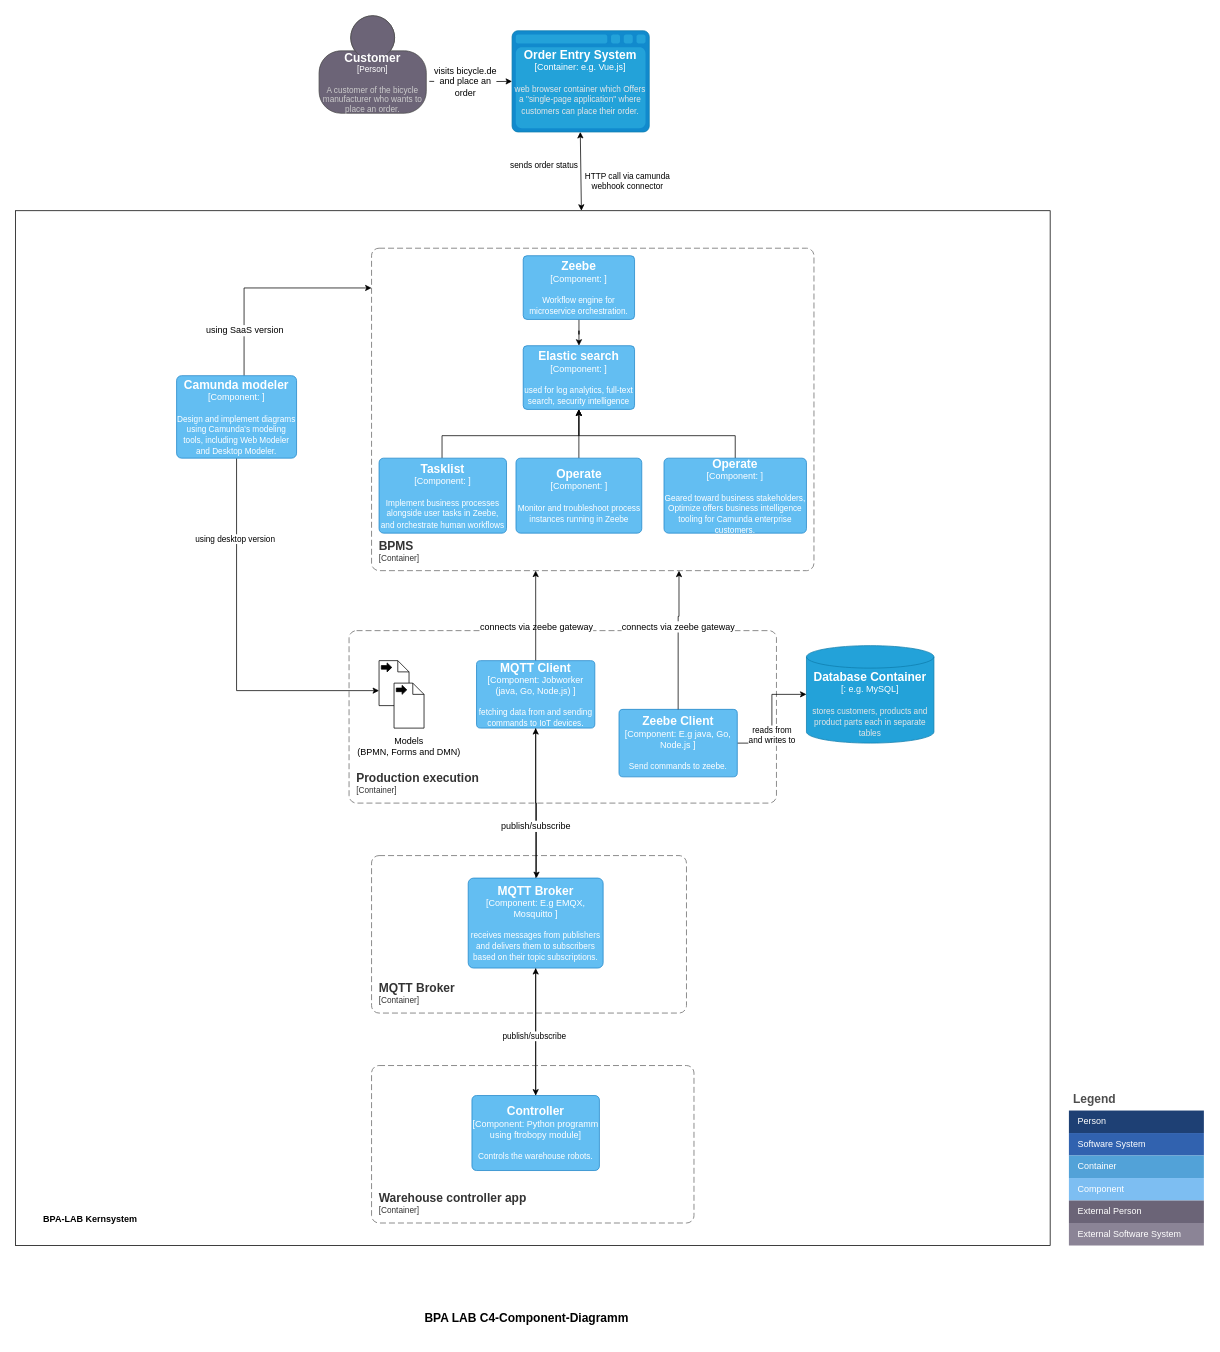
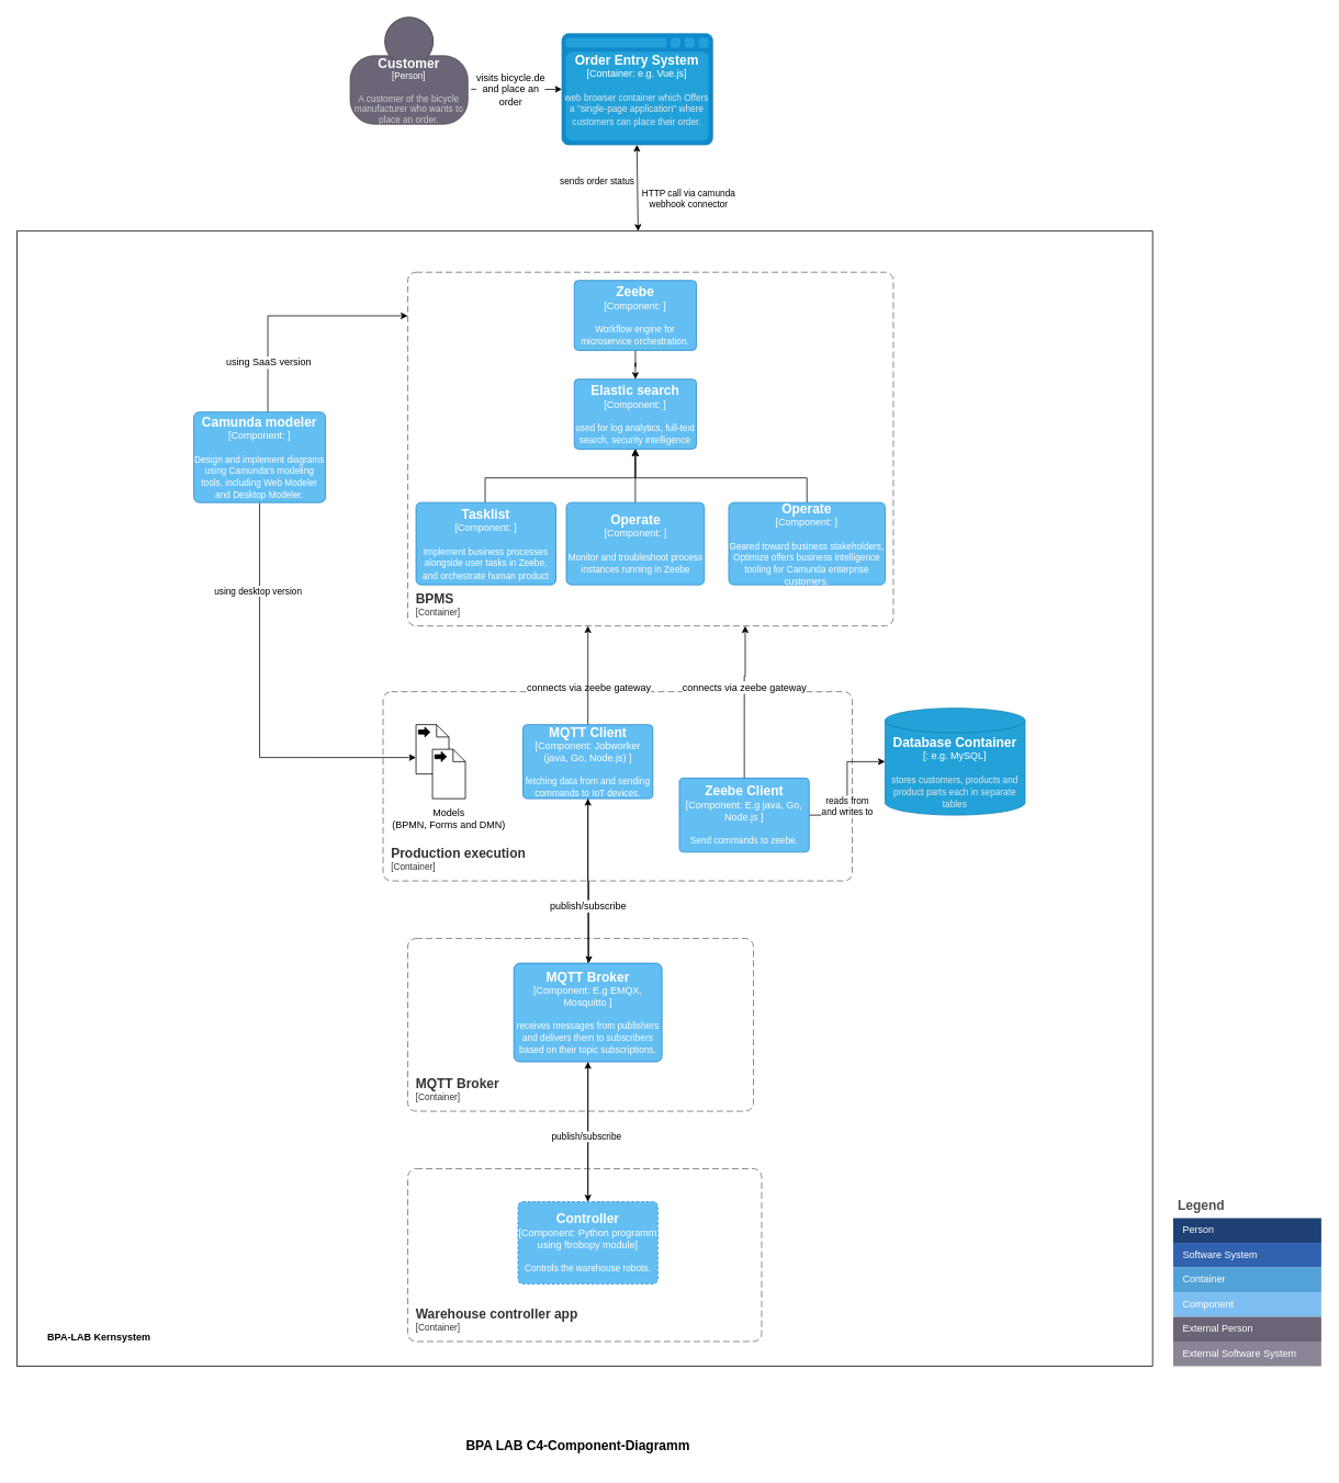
- <mxCell id="17" value="&lt;font style=&quot;font-size: 16px&quot;&gt;&lt;b&gt;Tasklist&lt;/b&gt;&lt;/font&gt;&lt;div&gt;[Component: ]&lt;/div&gt;&lt;br&gt;&lt;div&gt;&lt;font style=&quot;font-size: 11px&quot;&gt; Implement business processes alongside user tasks in Zeebe, and orchestrate human workflows&lt;/font&gt;&lt;/div&gt;" style="rounded=1;whiteSpace=wrap;html=1;labelBackgroundColor=none;fillColor=#63BEF2;fontColor=#ffffff;align=center;arcSize=6;strokeColor=#2086C9;metaEdit=1;resizable=1;points=[[0.25,0,0],[0.5,0,0],[0.75,0,0],[1,0.25,0],[1,0.5,0],[1,0.75,0],[0.75,1,0],[0.5,1,0],[0.25,1,0],[0,0.75,0],[0,0.5,0],[0,0.25,0]];editable=1;movable=1;rotatable=1;deletable=1;locked=0;connectable=1;" vertex="1" parent="1"><mxGeometry x="505" y="610" width="170" height="100" as="geometry" /></mxCell>
+ <mxCell id="17" value="&lt;font style=&quot;font-size: 16px&quot;&gt;&lt;b&gt;Tasklist&lt;/b&gt;&lt;/font&gt;&lt;div&gt;[Component: ]&lt;/div&gt;&lt;br&gt;&lt;div&gt;&lt;font style=&quot;font-size: 11px&quot;&gt; Implement business processes alongside user tasks in Zeebe, and orchestrate human product&lt;/font&gt;&lt;/div&gt;" style="rounded=1;whiteSpace=wrap;html=1;labelBackgroundColor=none;fillColor=#63BEF2;fontColor=#ffffff;align=center;arcSize=6;strokeColor=#2086C9;metaEdit=1;resizable=1;points=[[0.25,0,0],[0.5,0,0],[0.75,0,0],[1,0.25,0],[1,0.5,0],[1,0.75,0],[0.75,1,0],[0.5,1,0],[0.25,1,0],[0,0.75,0],[0,0.5,0],[0,0.25,0]];editable=1;movable=1;rotatable=1;deletable=1;locked=0;connectable=1;" vertex="1" parent="1"><mxGeometry x="505" y="610" width="170" height="100" as="geometry" /></mxCell>
- <mxCell id="44" value="&lt;font style=&quot;font-size: 16px&quot;&gt;&lt;b&gt;Controller&lt;/b&gt;&lt;/font&gt;&lt;div&gt;[Component: Python programm using ftrobopy module]&lt;/div&gt;&lt;br&gt;&lt;div&gt;&lt;font style=&quot;font-size: 11px&quot;&gt;Controls the warehouse robots.&lt;/font&gt;&lt;/div&gt;" style="rounded=1;whiteSpace=wrap;html=1;labelBackgroundColor=none;fillColor=#63BEF2;fontColor=#ffffff;align=center;arcSize=6;strokeColor=#2086C9;metaEdit=1;resizable=1;points=[[0.25,0,0],[0.5,0,0],[0.75,0,0],[1,0.25,0],[1,0.5,0],[1,0.75,0],[0.75,1,0],[0.5,1,0],[0.25,1,0],[0,0.75,0],[0,0.5,0],[0,0.25,0]];editable=1;movable=1;rotatable=1;deletable=1;locked=0;connectable=1;" vertex="1" parent="1"><mxGeometry x="628.88" y="1460" width="170" height="100" as="geometry" /></mxCell>
+ <mxCell id="44" value="&lt;font style=&quot;font-size: 16px&quot;&gt;&lt;b&gt;Controller&lt;/b&gt;&lt;/font&gt;&lt;div&gt;[Component: Python programm using ftrobopy module]&lt;/div&gt;&lt;br&gt;&lt;div&gt;&lt;font style=&quot;font-size: 11px&quot;&gt;Controls the warehouse robots.&lt;/font&gt;&lt;/div&gt;" style="rounded=1;whiteSpace=wrap;html=1;labelBackgroundColor=none;fillColor=#63BEF2;fontColor=#ffffff;align=center;arcSize=6;strokeColor=#2086C9;metaEdit=1;resizable=1;points=[[0.25,0,0],[0.5,0,0],[0.75,0,0],[1,0.25,0],[1,0.5,0],[1,0.75,0],[0.75,1,0],[0.5,1,0],[0.25,1,0],[0,0.75,0],[0,0.5,0],[0,0.25,0]];editable=1;movable=1;rotatable=1;deletable=1;locked=0;connectable=1;dashed=1;" vertex="1" parent="1"><mxGeometry x="628.88" y="1460" width="170" height="100" as="geometry" /></mxCell>
